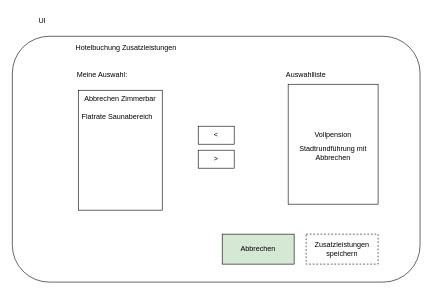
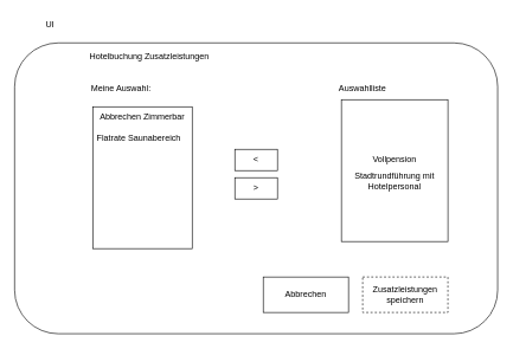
- <mxCell id="12" value="Stadtrundführung mit Abbrechen" style="text;html=1;strokeColor=none;fillColor=none;align=center;verticalAlign=middle;whiteSpace=wrap;rounded=0;" vertex="1" parent="1"><mxGeometry x="480" y="240" width="150" height="30" as="geometry" /></mxCell>
+ <mxCell id="12" value="Stadtrundführung mit Hotelpersonal" style="text;html=1;strokeColor=none;fillColor=none;align=center;verticalAlign=middle;whiteSpace=wrap;rounded=0;" vertex="1" parent="1"><mxGeometry x="480" y="240" width="150" height="30" as="geometry" /></mxCell>
- <mxCell id="14" value="Abbrechen" style="rounded=0;whiteSpace=wrap;html=1;fillColor=#d5e8d4;" vertex="1" parent="1"><mxGeometry x="370" y="390" width="120" height="50" as="geometry" /></mxCell>
+ <mxCell id="14" value="Abbrechen" style="rounded=0;whiteSpace=wrap;html=1;" vertex="1" parent="1"><mxGeometry x="370" y="390" width="120" height="50" as="geometry" /></mxCell>
